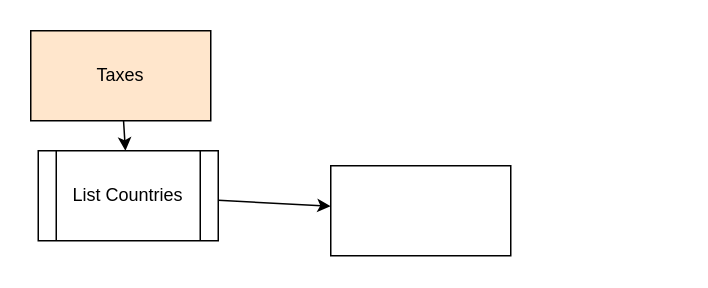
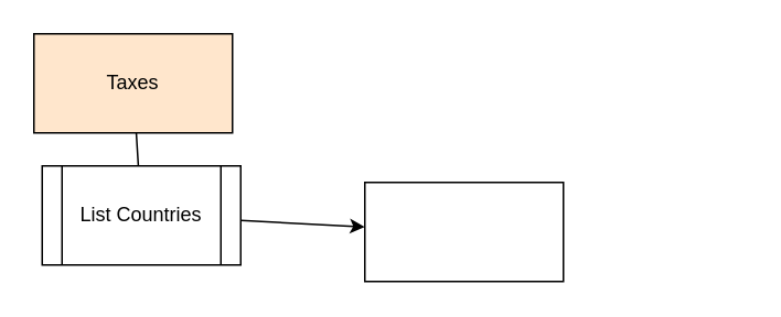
- <mxCell id="4" value="" style="edgeStyle=none;html=1;" edge="1" parent="1" source="5" target="8"><mxGeometry relative="1" as="geometry" /></mxCell>
+ <mxCell id="4" value="" style="edgeStyle=none;html=1;endArrow=none;" edge="1" parent="1" source="5" target="8"><mxGeometry relative="1" as="geometry" /></mxCell>
